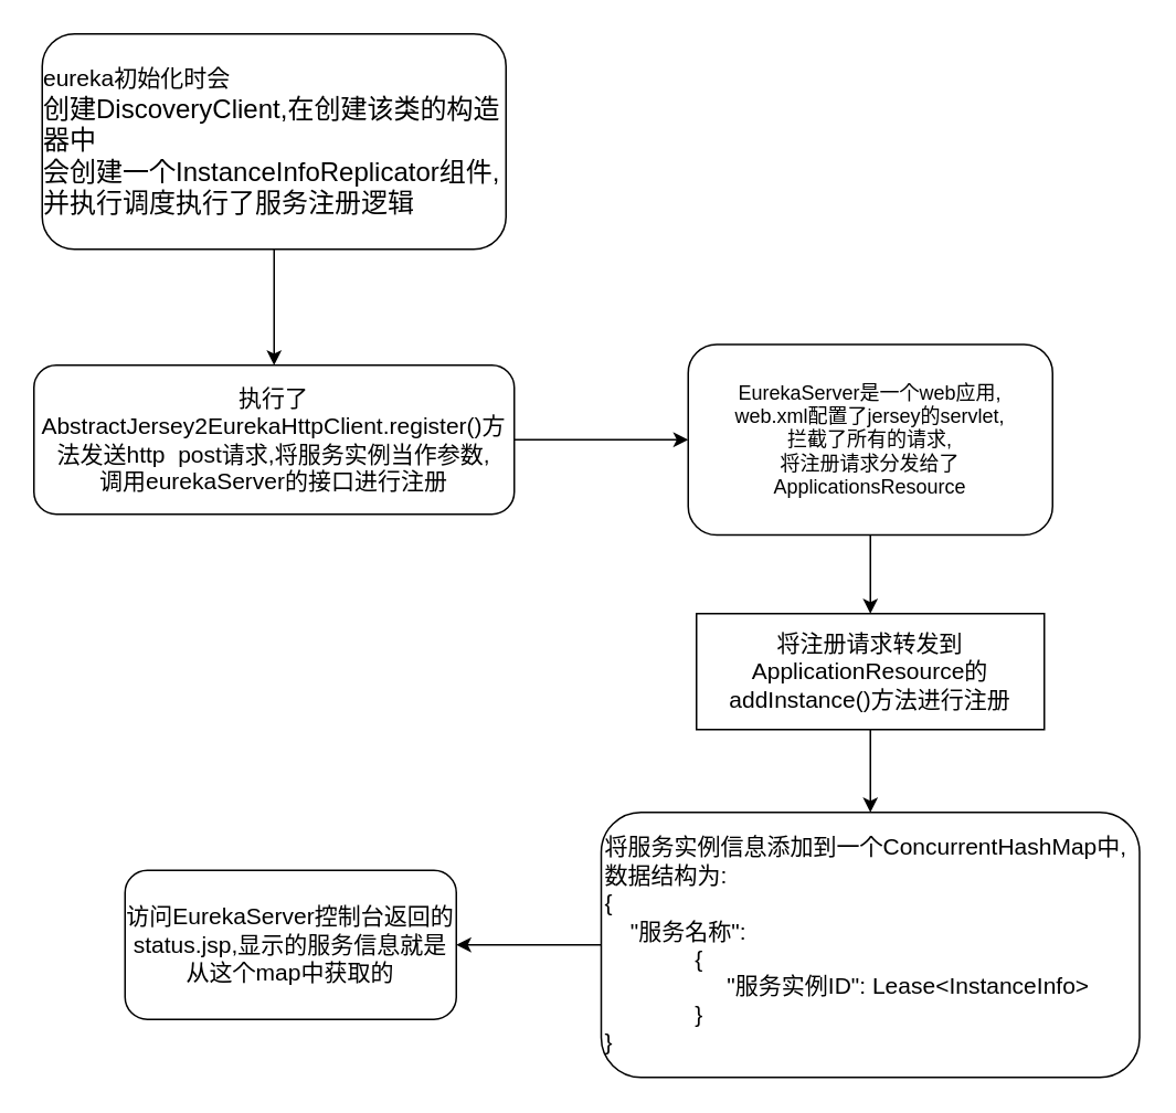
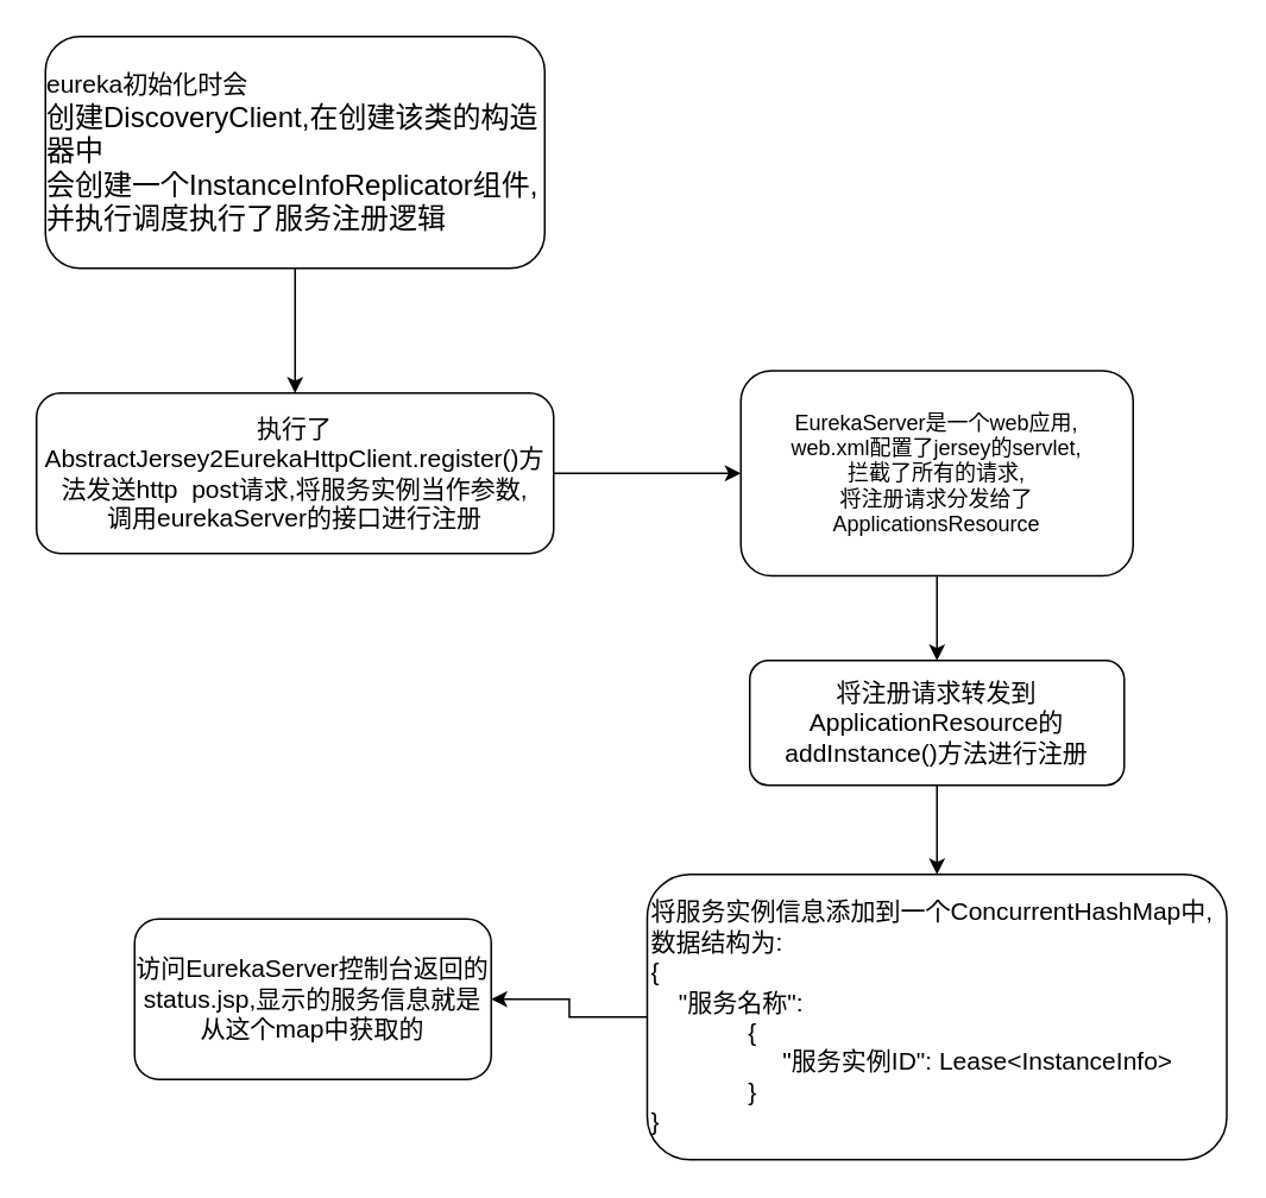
- <mxCell id="9" value="&lt;font style=&quot;font-size: 14px&quot;&gt;将注册请求转发到ApplicationResource的addInstance()方法进行注册&lt;/font&gt;" style="whiteSpace=wrap;html=1;rounded=0;" vertex="1" parent="1"><mxGeometry x="420" y="370" width="210" height="70" as="geometry" /></mxCell>
+ <mxCell id="9" value="&lt;font style=&quot;font-size: 14px&quot;&gt;将注册请求转发到ApplicationResource的addInstance()方法进行注册&lt;/font&gt;" style="rounded=1;whiteSpace=wrap;html=1;" vertex="1" parent="1"><mxGeometry x="420" y="370" width="210" height="70" as="geometry" /></mxCell>
- <mxCell id="12" value="&lt;font style=&quot;font-size: 14px&quot;&gt;访问EurekaServer控制台返回的status.jsp,显示的服务信息就是从这个map中获取的&lt;/font&gt;" style="rounded=1;whiteSpace=wrap;html=1;" vertex="1" parent="1"><mxGeometry x="75" y="525" width="200" height="90" as="geometry" /></mxCell>
+ <mxCell id="12" value="&lt;font style=&quot;font-size: 14px&quot;&gt;访问EurekaServer控制台返回的status.jsp,显示的服务信息就是从这个map中获取的&lt;/font&gt;" style="rounded=1;whiteSpace=wrap;html=1;" vertex="1" parent="1"><mxGeometry x="75" y="515" width="200" height="90" as="geometry" /></mxCell>
